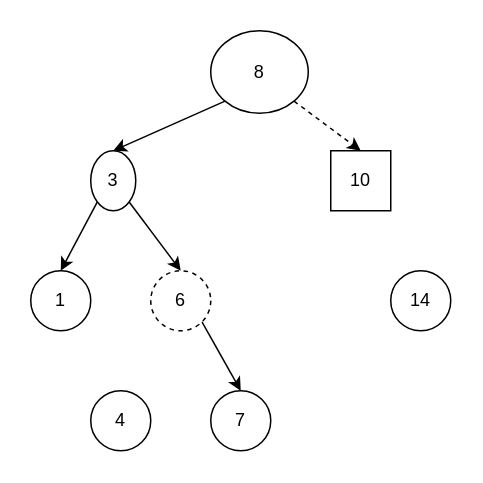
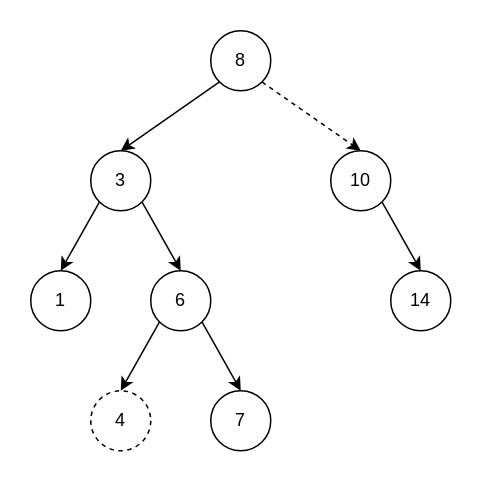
- <mxCell id="4" value="8" style="ellipse;whiteSpace=wrap;html=1;aspect=fixed;" parent="1" vertex="1"><mxGeometry x="140" y="20" width="65" height="55" as="geometry" /></mxCell>
+ <mxCell id="4" value="8" style="ellipse;whiteSpace=wrap;html=1;aspect=fixed;" parent="1" vertex="1"><mxGeometry x="140" y="20" width="40" height="40" as="geometry" /></mxCell>
- <mxCell id="7" value="3" style="ellipse;whiteSpace=wrap;html=1;aspect=fixed;" parent="1" vertex="1"><mxGeometry x="60" y="100" width="30" height="40" as="geometry" /></mxCell>
+ <mxCell id="7" value="3" style="ellipse;whiteSpace=wrap;html=1;aspect=fixed;" parent="1" vertex="1"><mxGeometry x="60" y="100" width="40" height="40" as="geometry" /></mxCell>
- <mxCell id="9" value="10" style="whiteSpace=wrap;html=1;aspect=fixed;rounded=0;" parent="1" vertex="1"><mxGeometry x="220" y="100" width="40" height="40" as="geometry" /></mxCell>
+ <mxCell id="9" value="10" style="ellipse;whiteSpace=wrap;html=1;aspect=fixed;" parent="1" vertex="1"><mxGeometry x="220" y="100" width="40" height="40" as="geometry" /></mxCell>
+ <mxCell id="8" style="edgeStyle=none;html=1;exitX=1;exitY=1;exitDx=0;exitDy=0;entryX=0.5;entryY=0;entryDx=0;entryDy=0;" parent="1" source="9" target="14" edge="1"><mxGeometry relative="1" as="geometry" /></mxCell>
- <mxCell id="12" value="6" style="ellipse;whiteSpace=wrap;html=1;aspect=fixed;dashed=1;" parent="1" vertex="1"><mxGeometry x="100" y="180" width="40" height="40" as="geometry" /></mxCell>
+ <mxCell id="12" value="6" style="ellipse;whiteSpace=wrap;html=1;aspect=fixed;" parent="1" vertex="1"><mxGeometry x="100" y="180" width="40" height="40" as="geometry" /></mxCell>
+ <mxCell id="11" style="edgeStyle=none;html=1;exitX=0;exitY=1;exitDx=0;exitDy=0;entryX=0.5;entryY=0;entryDx=0;entryDy=0;" parent="1" source="12" target="15" edge="1"><mxGeometry relative="1" as="geometry" /></mxCell>
- <mxCell id="15" value="4" style="ellipse;whiteSpace=wrap;html=1;aspect=fixed;" parent="1" vertex="1"><mxGeometry x="60" y="260" width="40" height="40" as="geometry" /></mxCell>
+ <mxCell id="15" value="4" style="ellipse;whiteSpace=wrap;html=1;aspect=fixed;dashed=1;" parent="1" vertex="1"><mxGeometry x="60" y="260" width="40" height="40" as="geometry" /></mxCell>
